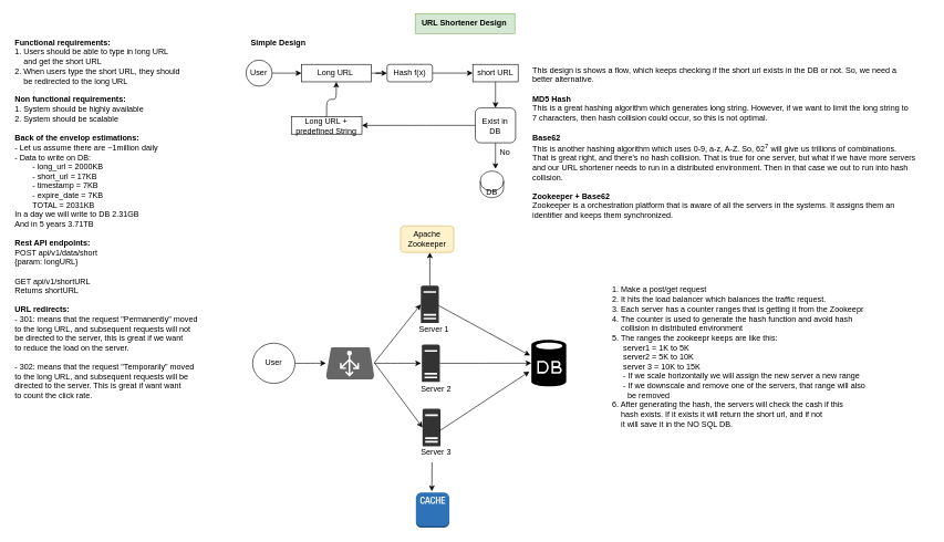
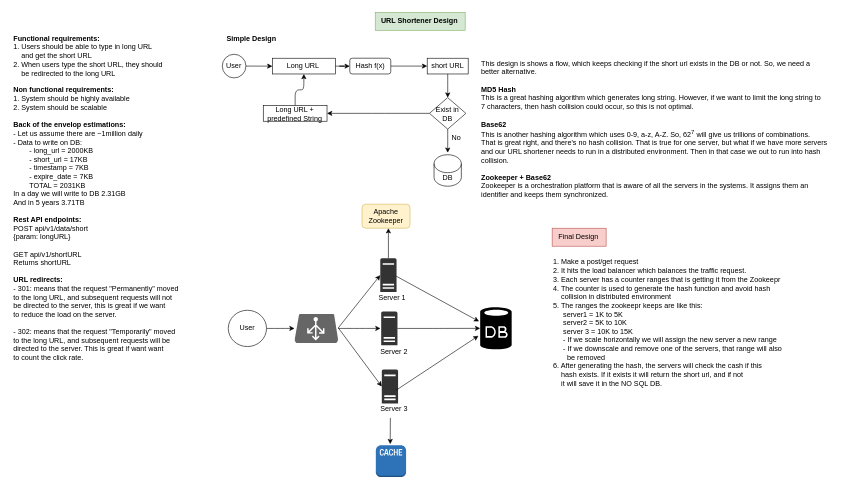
- <mxCell id="17" value="Exist in&lt;div&gt;DB&lt;/div&gt;" style="whiteSpace=wrap;html=1;rounded=1;" vertex="1" parent="6"><mxGeometry x="345.463" y="72.239" width="60.741" height="52.537" as="geometry" /></mxCell>
+ <mxCell id="17" value="Exist in&lt;div&gt;DB&lt;/div&gt;" style="rhombus;whiteSpace=wrap;html=1;" vertex="1" parent="6"><mxGeometry x="345.463" y="72.239" width="60.741" height="52.537" as="geometry" /></mxCell>
- <mxCell id="18" value="DB" style="shape=cylinder3;whiteSpace=wrap;html=1;boundedLbl=1;backgroundOutline=1;size=15;" vertex="1" parent="6"><mxGeometry x="353.056" y="167.463" width="35" height="40" as="geometry" /></mxCell>
+ <mxCell id="18" value="DB" style="shape=cylinder3;whiteSpace=wrap;html=1;boundedLbl=1;backgroundOutline=1;size=15;" vertex="1" parent="6"><mxGeometry x="353.056" y="167.463" width="45.556" height="52.537" as="geometry" /></mxCell>
+ <mxCell id="44" value="Final Design&amp;nbsp;" style="text;html=1;align=center;verticalAlign=middle;resizable=0;points=[];autosize=1;strokeColor=#b85450;fillColor=#f8cecc;" vertex="1" parent="1"><mxGeometry x="920" y="380" width="90" height="30" as="geometry" /></mxCell>
